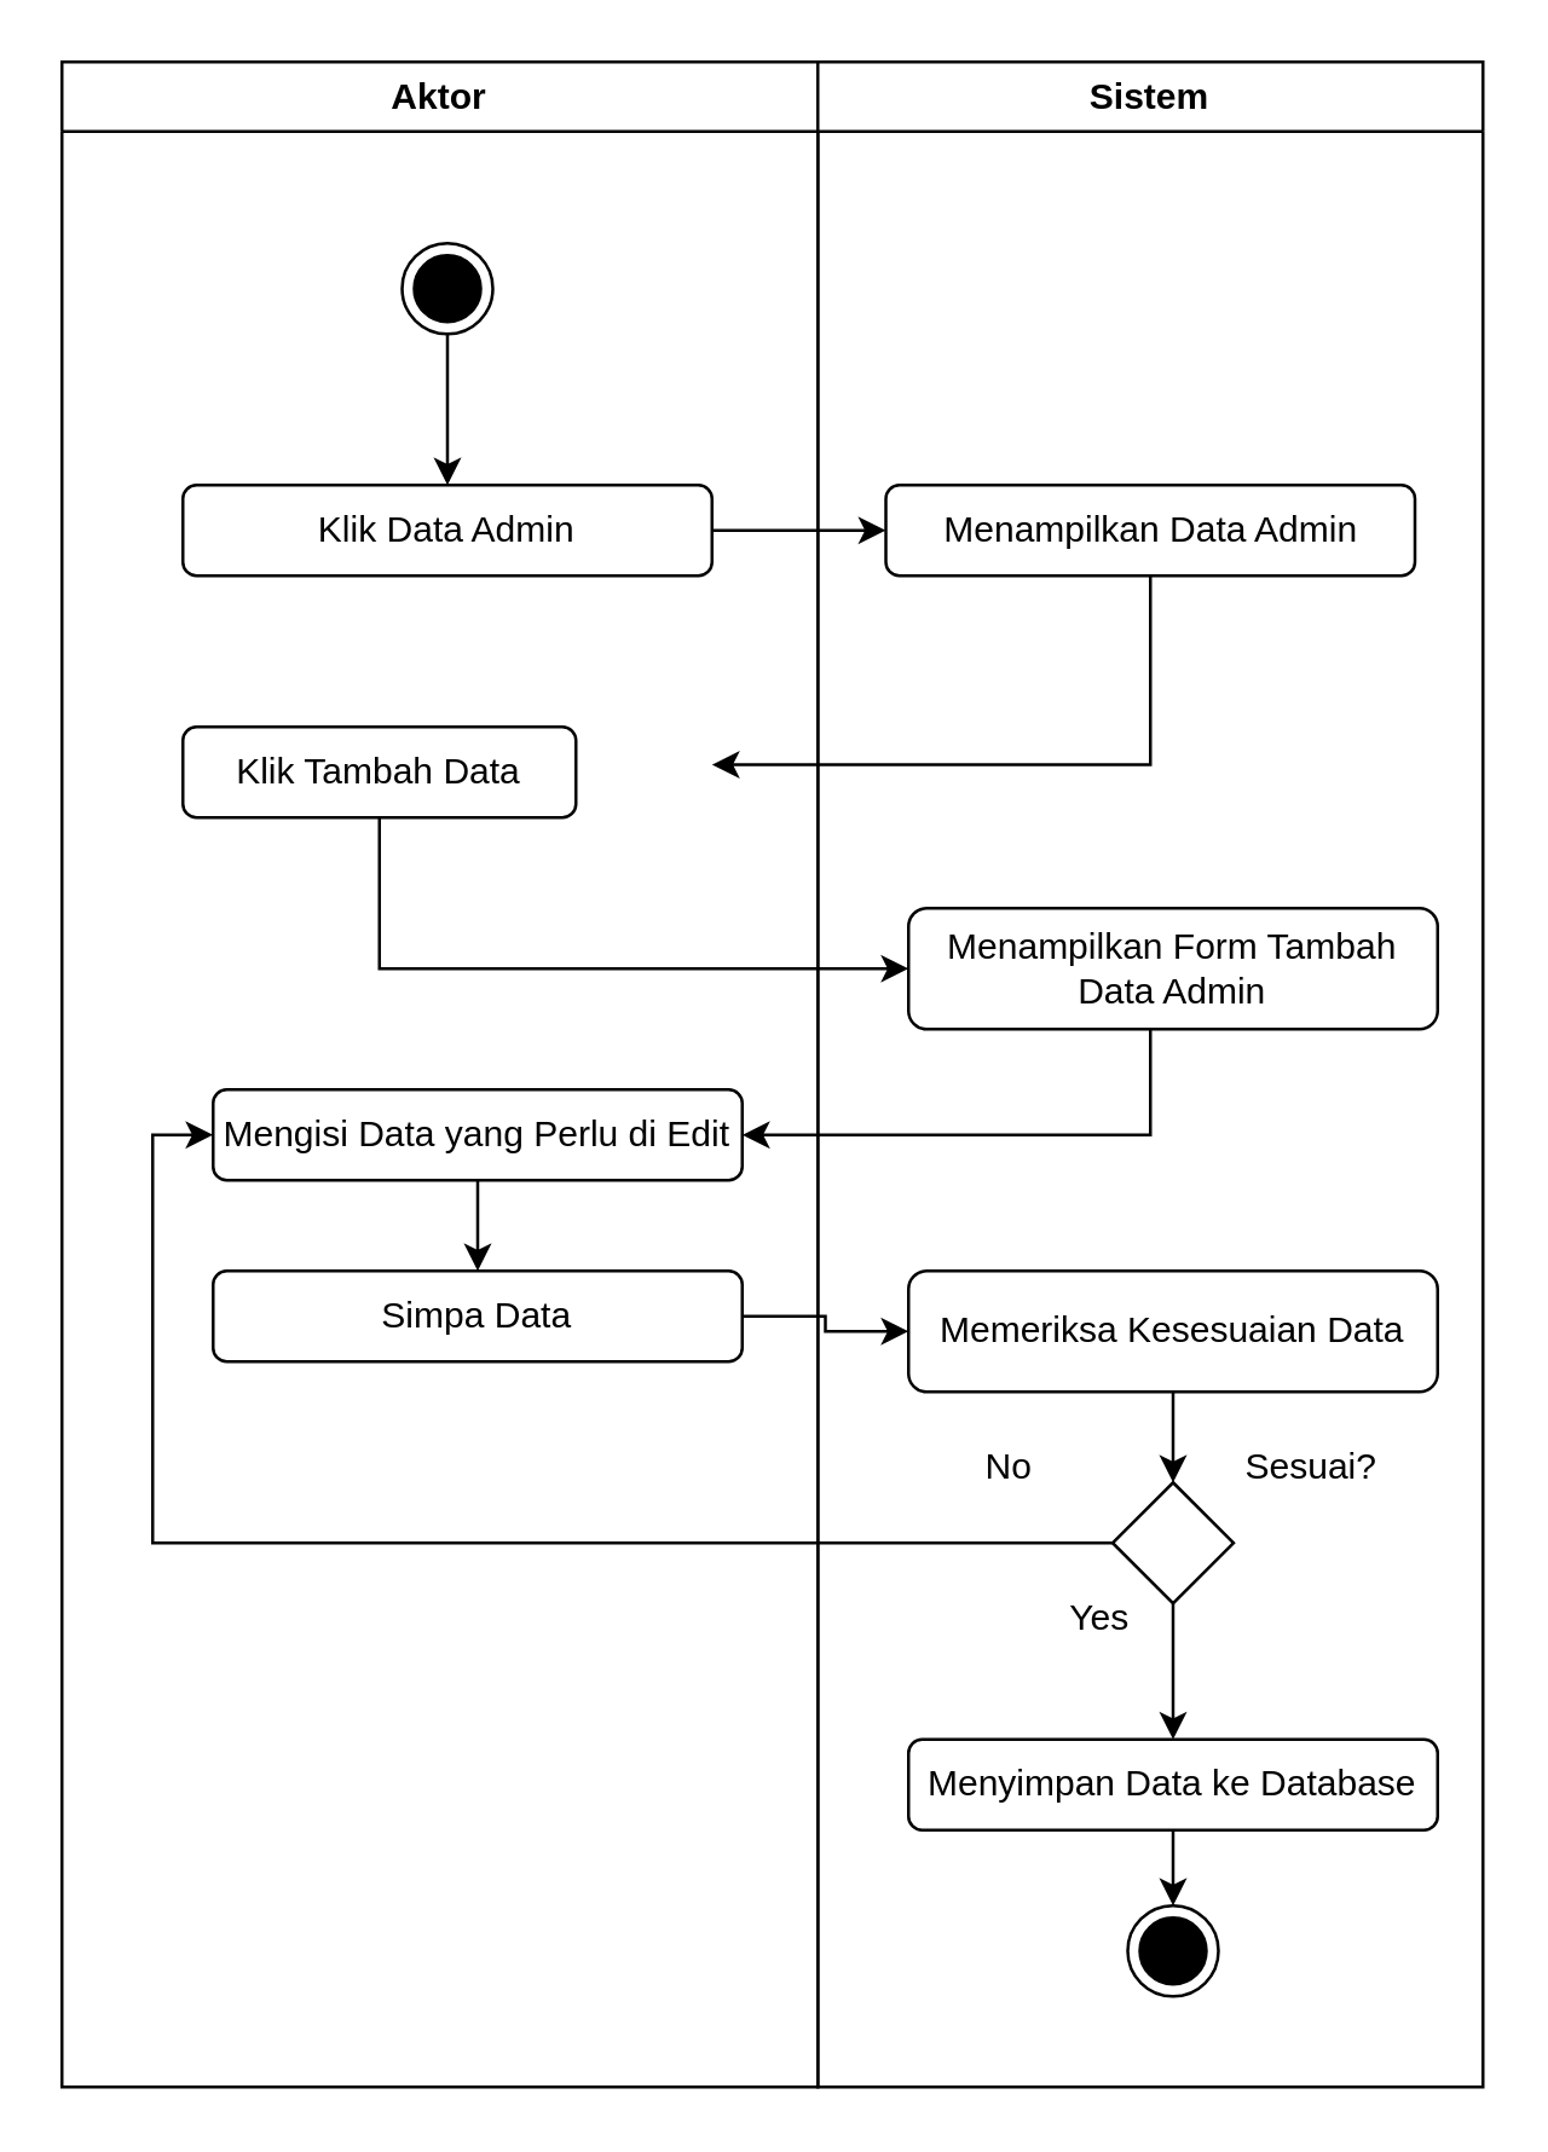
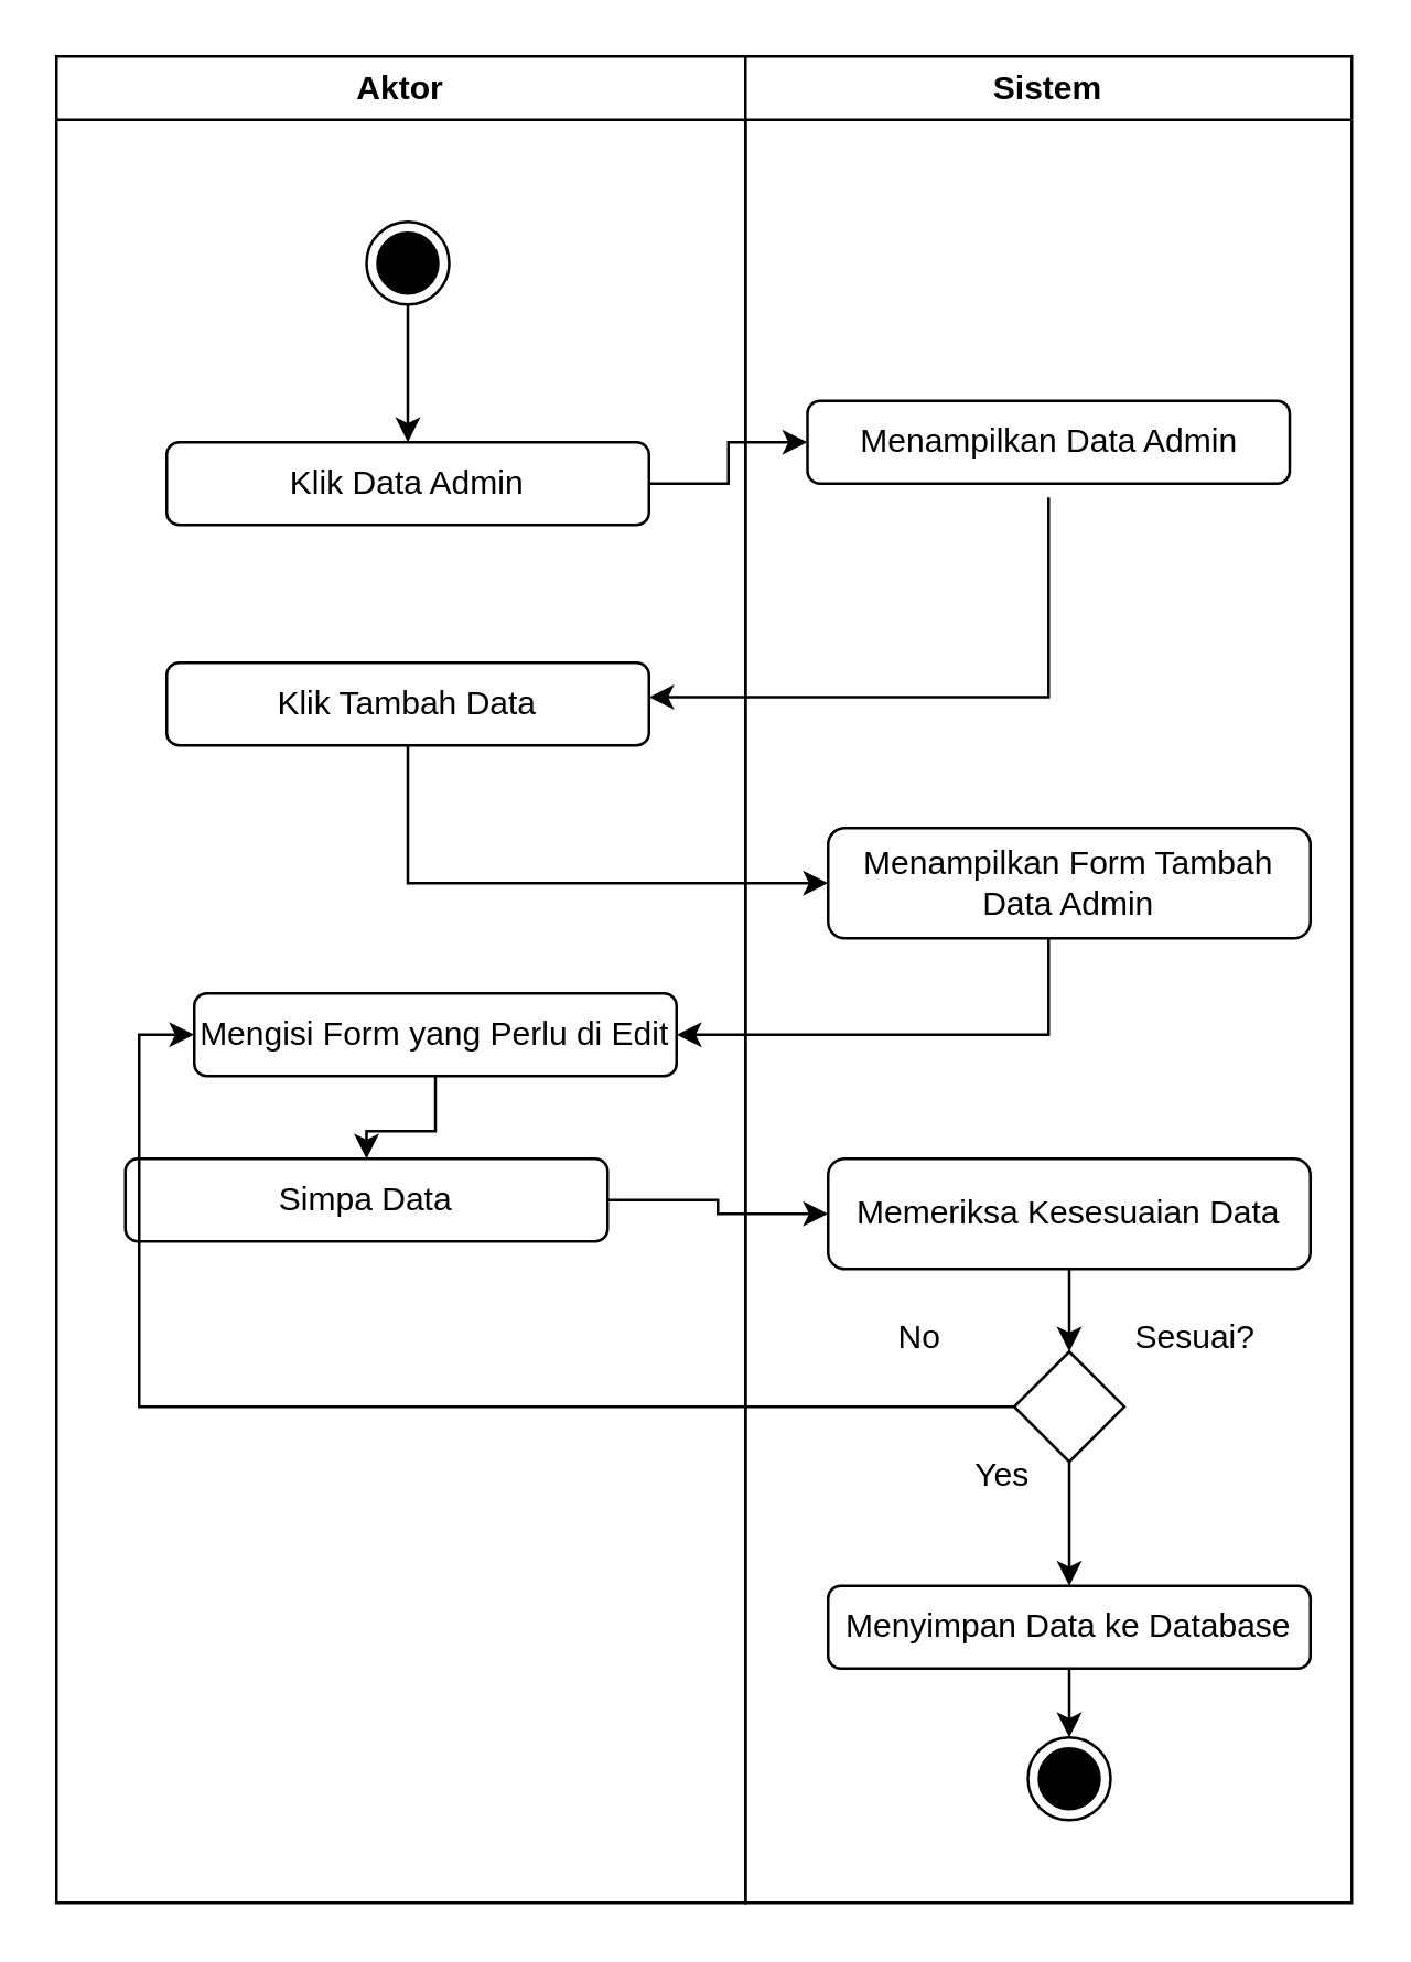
- <mxCell id="12" value="Menampilkan Data Admin" style="rounded=1;whiteSpace=wrap;html=1;" vertex="1" parent="11"><mxGeometry x="22.5" y="140" width="175" height="30" as="geometry" /></mxCell>
+ <mxCell id="12" value="Menampilkan Data Admin" style="rounded=1;whiteSpace=wrap;html=1;" vertex="1" parent="11"><mxGeometry x="22.5" y="125" width="175" height="30" as="geometry" /></mxCell>
- <mxCell id="6" value="Klik Tambah Data" style="rounded=1;whiteSpace=wrap;html=1;" vertex="1" parent="2"><mxGeometry x="40" y="220" width="130" height="30" as="geometry" /></mxCell>
+ <mxCell id="6" value="Klik Tambah Data" style="rounded=1;whiteSpace=wrap;html=1;" vertex="1" parent="2"><mxGeometry x="40" y="220" width="175" height="30" as="geometry" /></mxCell>
- <mxCell id="10" value="Mengisi Data yang Perlu di Edit" style="rounded=1;whiteSpace=wrap;html=1;" vertex="1" parent="2"><mxGeometry x="50" y="340" width="175" height="30" as="geometry" /></mxCell>
+ <mxCell id="10" value="Mengisi Form yang Perlu di Edit" style="rounded=1;whiteSpace=wrap;html=1;" vertex="1" parent="2"><mxGeometry x="50" y="340" width="175" height="30" as="geometry" /></mxCell>
- <mxCell id="7" value="Simpa Data" style="rounded=1;whiteSpace=wrap;html=1;" vertex="1" parent="2"><mxGeometry x="50" y="400" width="175" height="30" as="geometry" /></mxCell>
+ <mxCell id="7" value="Simpa Data" style="rounded=1;whiteSpace=wrap;html=1;" vertex="1" parent="2"><mxGeometry x="25" y="400" width="175" height="30" as="geometry" /></mxCell>
